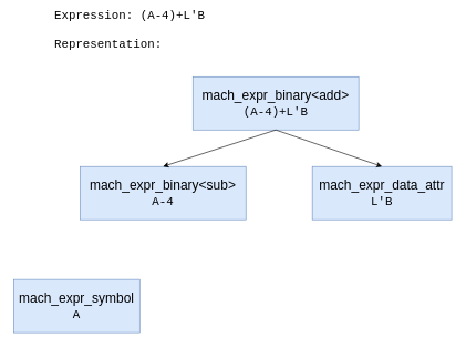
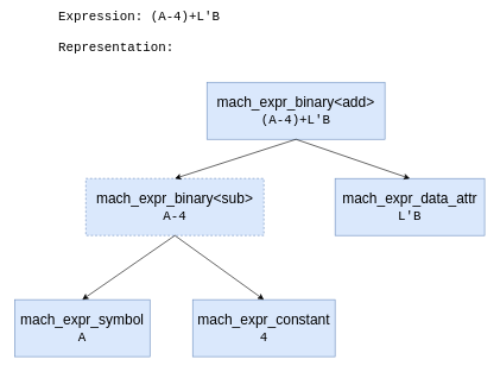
- <mxCell id="5" value="mach_expr_binary&amp;lt;sub&amp;gt;&lt;br&gt;&lt;span style=&quot;font-family: &amp;#34;courier new&amp;#34; ; font-size: 18px&quot;&gt;A-4&lt;/span&gt;" style="rounded=0;whiteSpace=wrap;html=1;fillColor=#dae8fc;strokeColor=#6c8ebf;fontSize=20;" vertex="1" parent="1"><mxGeometry x="120" y="250" width="250" height="80" as="geometry" /></mxCell>
+ <mxCell id="5" value="mach_expr_binary&amp;lt;sub&amp;gt;&lt;br&gt;&lt;span style=&quot;font-family: &amp;#34;courier new&amp;#34; ; font-size: 18px&quot;&gt;A-4&lt;/span&gt;" style="rounded=0;whiteSpace=wrap;html=1;fillColor=#dae8fc;strokeColor=#6c8ebf;fontSize=20;dashed=1;" vertex="1" parent="1"><mxGeometry x="120" y="250" width="250" height="80" as="geometry" /></mxCell>
+ <mxCell id="10" value="" style="endArrow=classic;html=1;strokeColor=#000000;fontFamily=Courier New;fontSize=18;exitX=0.5;exitY=1;exitDx=0;exitDy=0;entryX=0.5;entryY=0;entryDx=0;entryDy=0;" edge="1" parent="1" source="5" target="6"><mxGeometry width="50" height="50" relative="1" as="geometry"><mxPoint x="230" y="350" as="sourcePoint" /><mxPoint y="430" as="targetPoint" x="60" /></mxGeometry></mxCell>
+ <mxCell id="11" value="" style="endArrow=classic;html=1;strokeColor=#000000;fontFamily=Courier New;fontSize=18;exitX=0.5;exitY=1;exitDx=0;exitDy=0;entryX=0.5;entryY=0;entryDx=0;entryDy=0;" edge="1" parent="1" source="5" target="7"><mxGeometry width="50" height="50" relative="1" as="geometry"><mxPoint x="270" y="380" as="sourcePoint" /><mxPoint x="140" y="470" as="targetPoint" /></mxGeometry></mxCell>
+ <mxCell id="7" value="mach_expr_constant&lt;br&gt;&lt;font face=&quot;courier new&quot;&gt;&lt;span style=&quot;font-size: 18px&quot;&gt;4&lt;/span&gt;&lt;/font&gt;" style="rounded=0;whiteSpace=wrap;html=1;fillColor=#dae8fc;strokeColor=#6c8ebf;fontSize=20;" vertex="1" parent="1"><mxGeometry x="270" y="420" width="200" height="80" as="geometry" /></mxCell>
